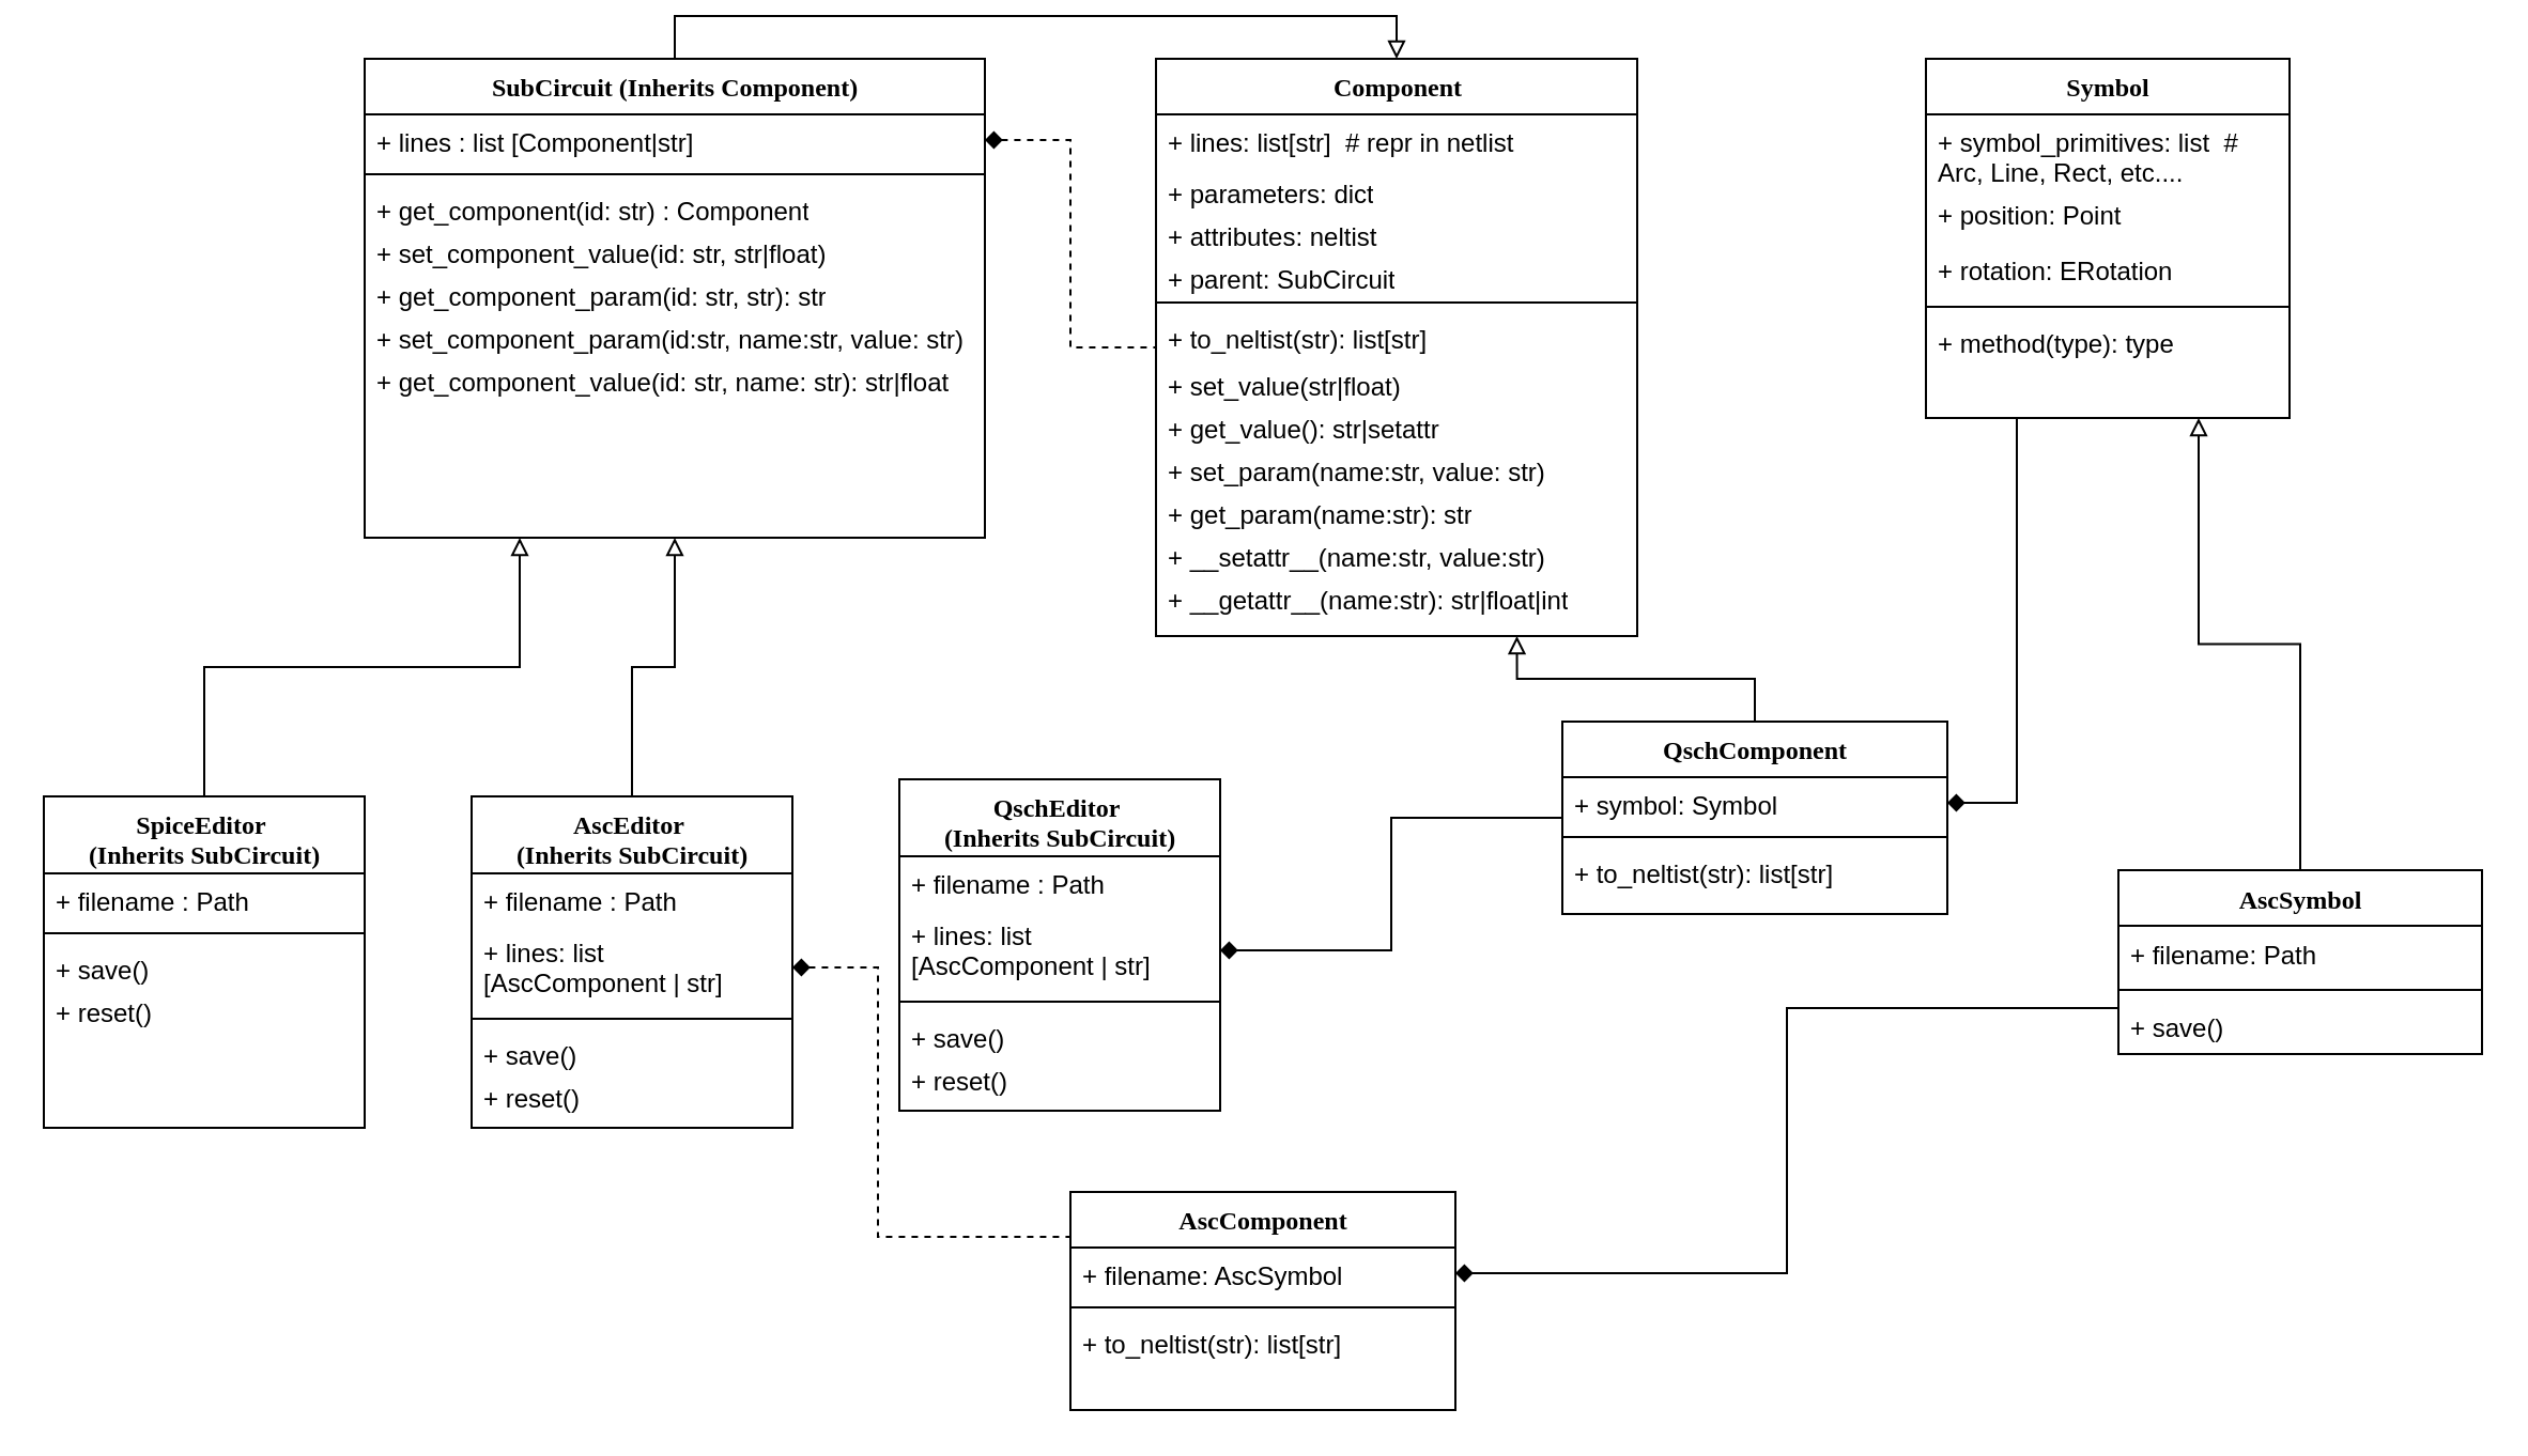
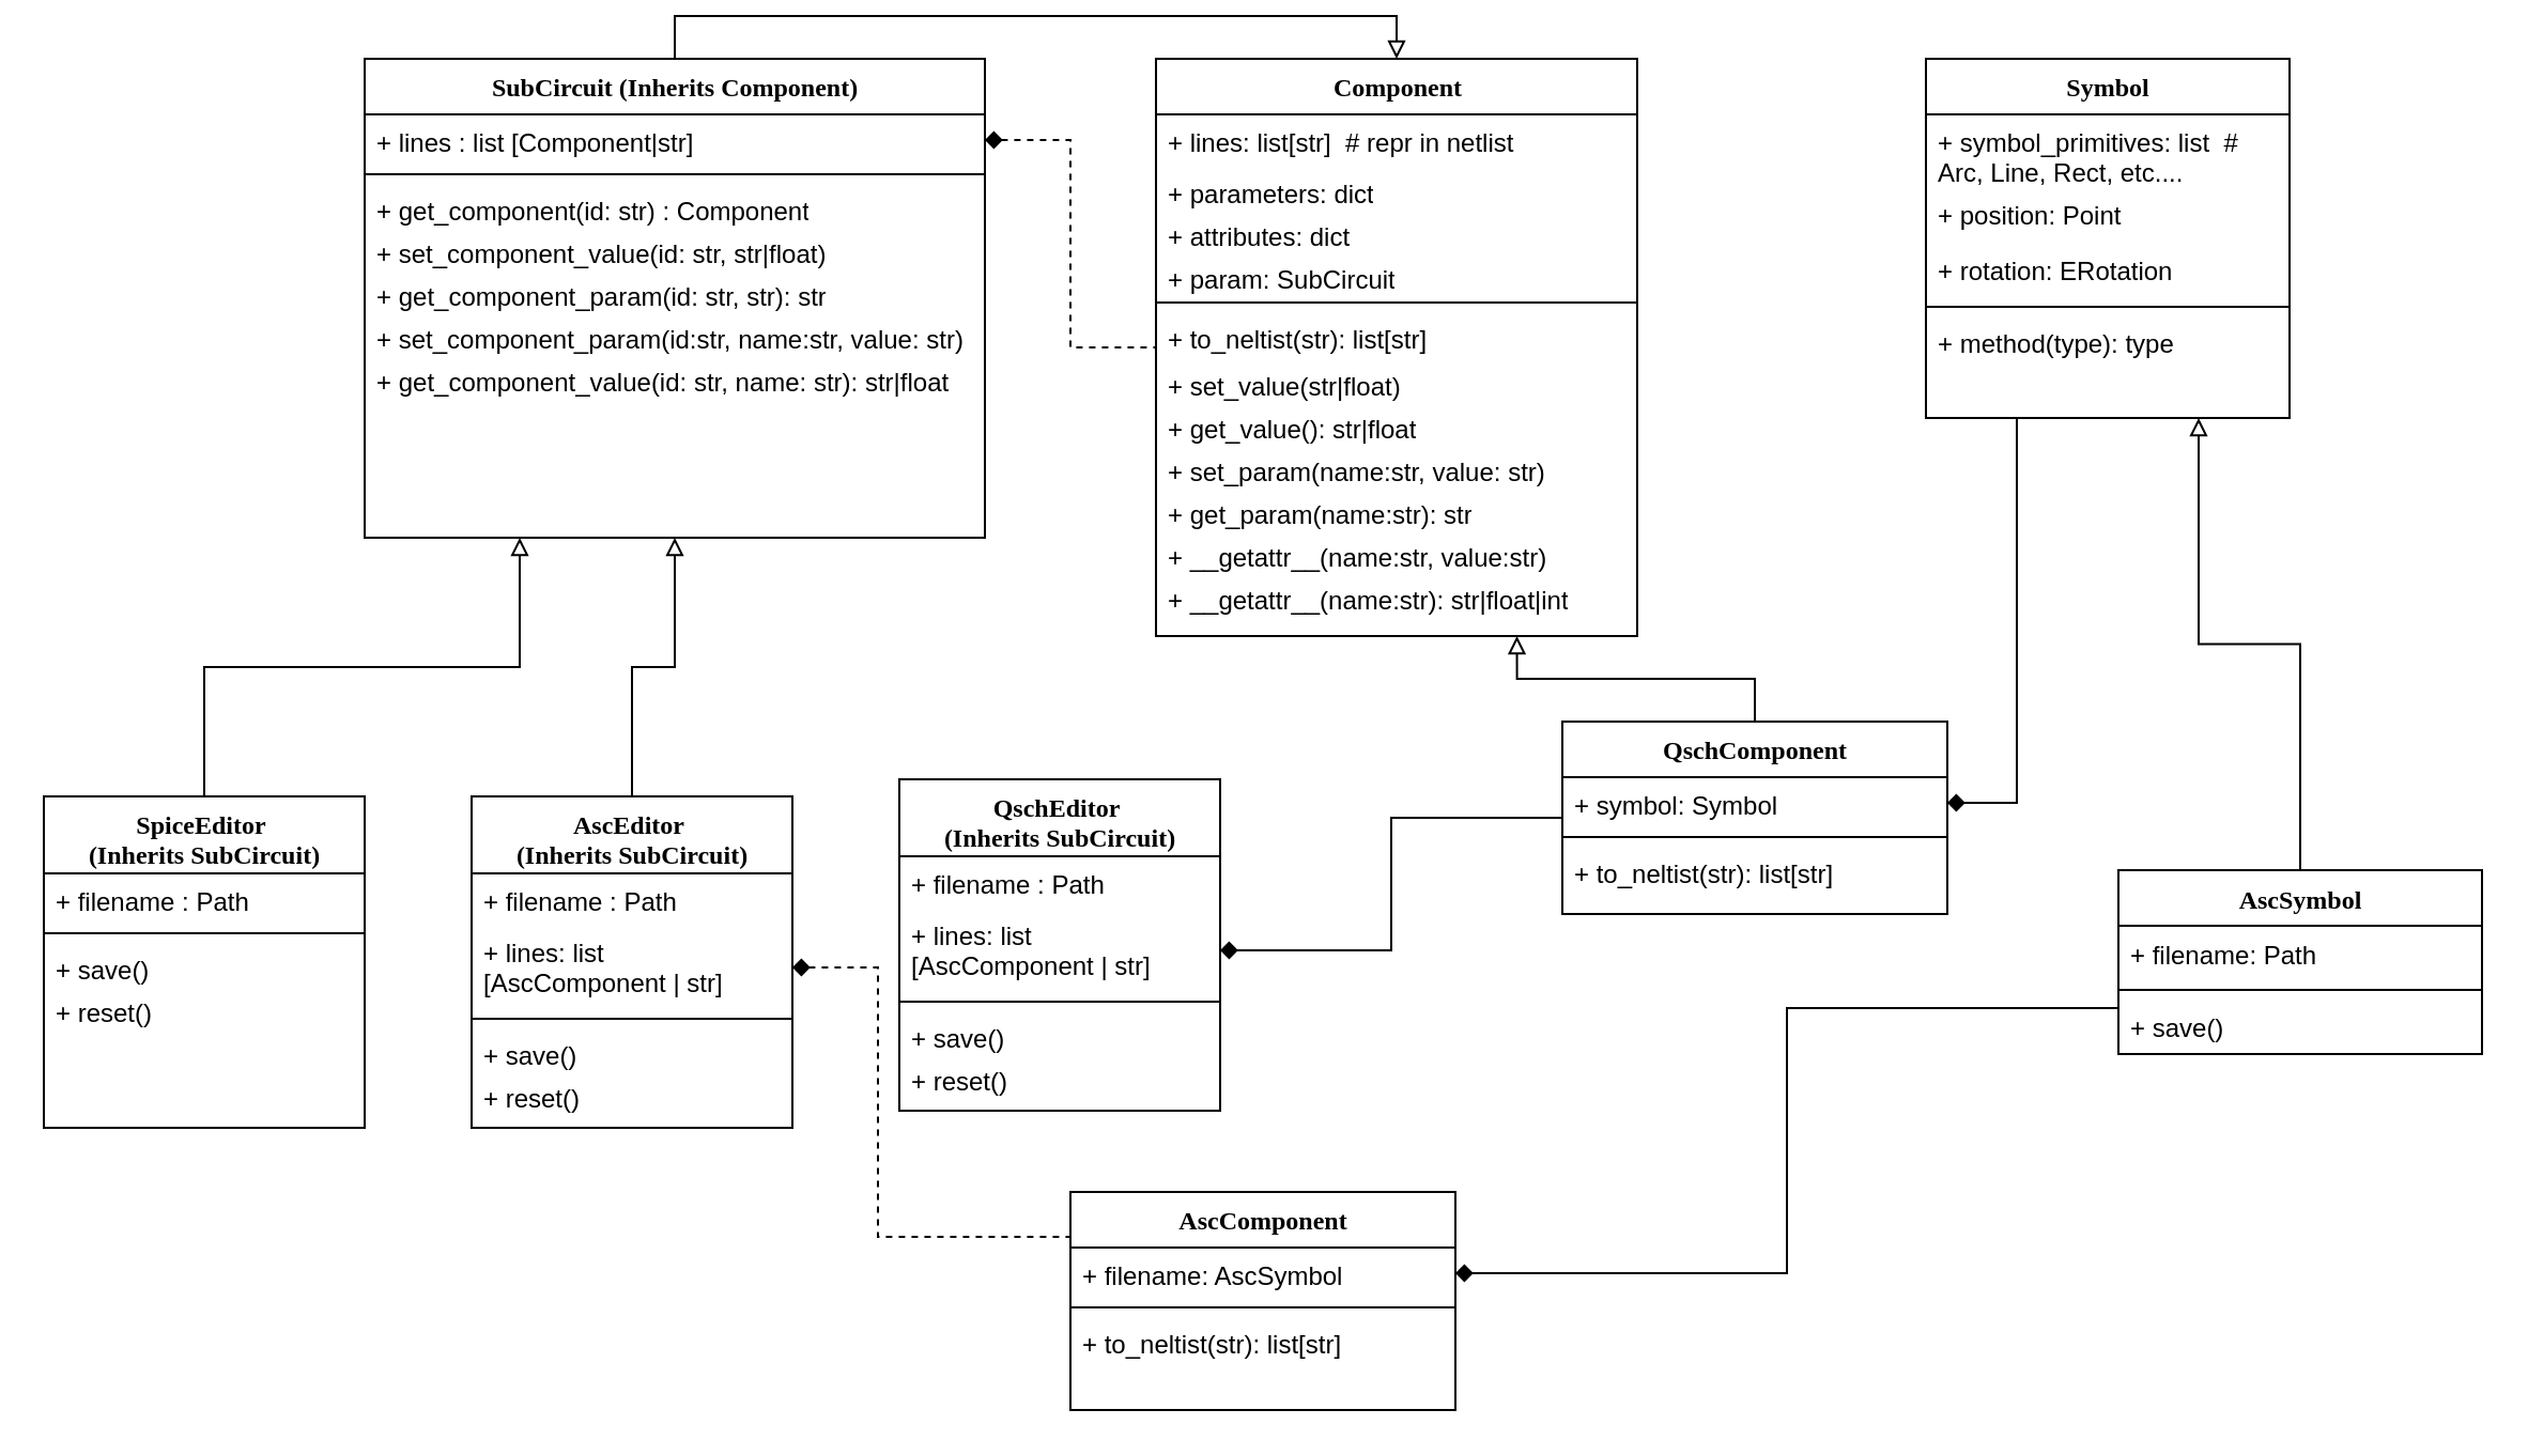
- <mxCell id="12" value="+ attributes: neltist" style="text;html=1;strokeColor=none;fillColor=none;align=left;verticalAlign=top;spacingLeft=4;spacingRight=4;whiteSpace=wrap;overflow=hidden;rotatable=0;points=[[0,0.5],[1,0.5]];portConstraint=eastwest;" vertex="1" parent="9"><mxGeometry y="70" width="225" height="20" as="geometry" /></mxCell>
+ <mxCell id="12" value="+ attributes: dict" style="text;html=1;strokeColor=none;fillColor=none;align=left;verticalAlign=top;spacingLeft=4;spacingRight=4;whiteSpace=wrap;overflow=hidden;rotatable=0;points=[[0,0.5],[1,0.5]];portConstraint=eastwest;" vertex="1" parent="9"><mxGeometry y="70" width="225" height="20" as="geometry" /></mxCell>
- <mxCell id="13" value="+ parent: SubCircuit" style="text;html=1;strokeColor=none;fillColor=none;align=left;verticalAlign=top;spacingLeft=4;spacingRight=4;whiteSpace=wrap;overflow=hidden;rotatable=0;points=[[0,0.5],[1,0.5]];portConstraint=eastwest;" parent="9" vertex="1"><mxGeometry y="90" width="225" height="20" as="geometry" /></mxCell>
+ <mxCell id="13" value="+ param: SubCircuit" style="text;html=1;strokeColor=none;fillColor=none;align=left;verticalAlign=top;spacingLeft=4;spacingRight=4;whiteSpace=wrap;overflow=hidden;rotatable=0;points=[[0,0.5],[1,0.5]];portConstraint=eastwest;" parent="9" vertex="1"><mxGeometry y="90" width="225" height="20" as="geometry" /></mxCell>
- <mxCell id="17" value="+ get_value(): str|setattr" style="text;html=1;strokeColor=none;fillColor=none;align=left;verticalAlign=top;spacingLeft=4;spacingRight=4;whiteSpace=wrap;overflow=hidden;rotatable=0;points=[[0,0.5],[1,0.5]];portConstraint=eastwest;" vertex="1" parent="9"><mxGeometry y="160" width="225" height="20" as="geometry" /></mxCell>
+ <mxCell id="17" value="+ get_value(): str|float" style="text;html=1;strokeColor=none;fillColor=none;align=left;verticalAlign=top;spacingLeft=4;spacingRight=4;whiteSpace=wrap;overflow=hidden;rotatable=0;points=[[0,0.5],[1,0.5]];portConstraint=eastwest;" vertex="1" parent="9"><mxGeometry y="160" width="225" height="20" as="geometry" /></mxCell>
- <mxCell id="20" value="+ __setattr__(name:str, value:str)" style="text;html=1;strokeColor=none;fillColor=none;align=left;verticalAlign=top;spacingLeft=4;spacingRight=4;whiteSpace=wrap;overflow=hidden;rotatable=0;points=[[0,0.5],[1,0.5]];portConstraint=eastwest;" vertex="1" parent="9"><mxGeometry y="220" width="225" height="20" as="geometry" /></mxCell>
+ <mxCell id="20" value="+ __getattr__(name:str, value:str)" style="text;html=1;strokeColor=none;fillColor=none;align=left;verticalAlign=top;spacingLeft=4;spacingRight=4;whiteSpace=wrap;overflow=hidden;rotatable=0;points=[[0,0.5],[1,0.5]];portConstraint=eastwest;" vertex="1" parent="9"><mxGeometry y="220" width="225" height="20" as="geometry" /></mxCell>
